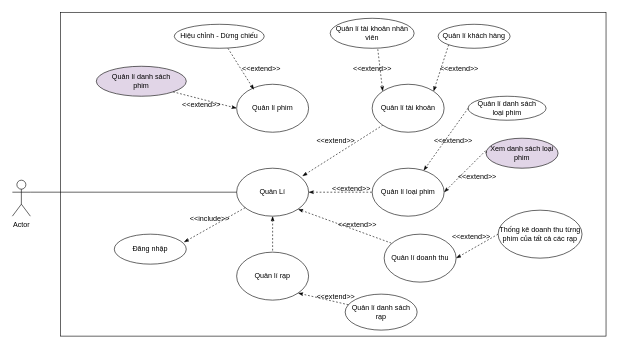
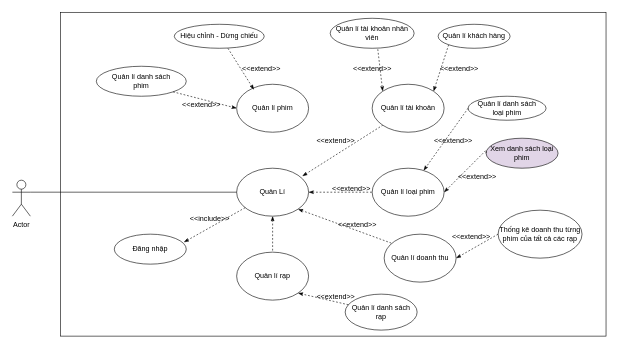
- <mxCell id="14" value="Quản lí danh sách&lt;div&gt;phim&lt;/div&gt;" style="ellipse;whiteSpace=wrap;html=1;fillColor=#e1d5e7;" vertex="1" parent="1"><mxGeometry x="160" y="110" width="150" height="50" as="geometry" /></mxCell>
+ <mxCell id="14" value="Quản lí danh sách&lt;div&gt;phim&lt;/div&gt;" style="ellipse;whiteSpace=wrap;html=1;" vertex="1" parent="1"><mxGeometry x="160" y="110" width="150" height="50" as="geometry" /></mxCell>
